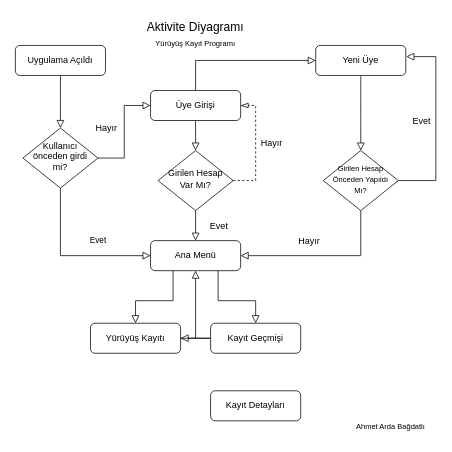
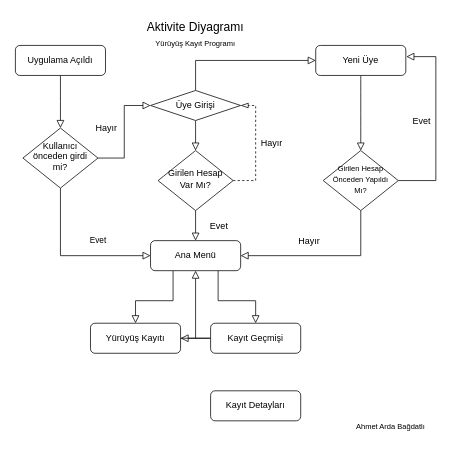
- <mxCell id="6" value="Üye Girişi" style="rounded=1;whiteSpace=wrap;html=1;fontSize=12;glass=0;strokeWidth=1;shadow=0;" parent="1" vertex="1"><mxGeometry x="200" y="120" width="120" height="40" as="geometry" /></mxCell>
+ <mxCell id="6" value="Üye Girişi" style="rhombus;whiteSpace=wrap;html=1;fontSize=12;glass=0;strokeWidth=1;shadow=0;" parent="1" vertex="1"><mxGeometry x="200" y="120" width="120" height="40" as="geometry" /></mxCell>
